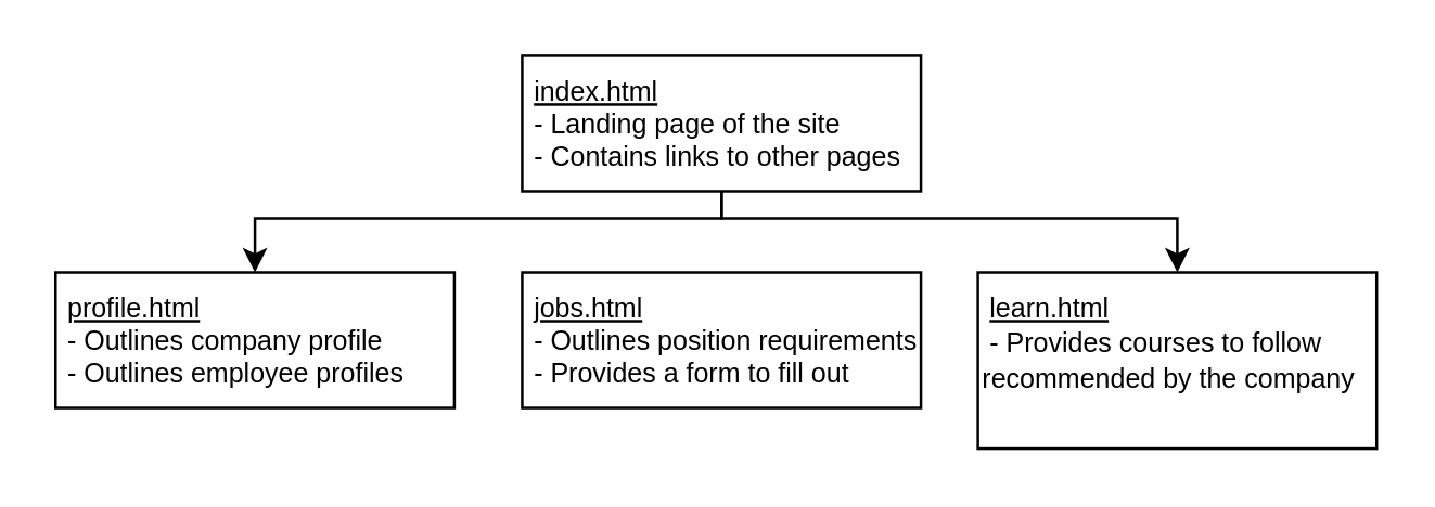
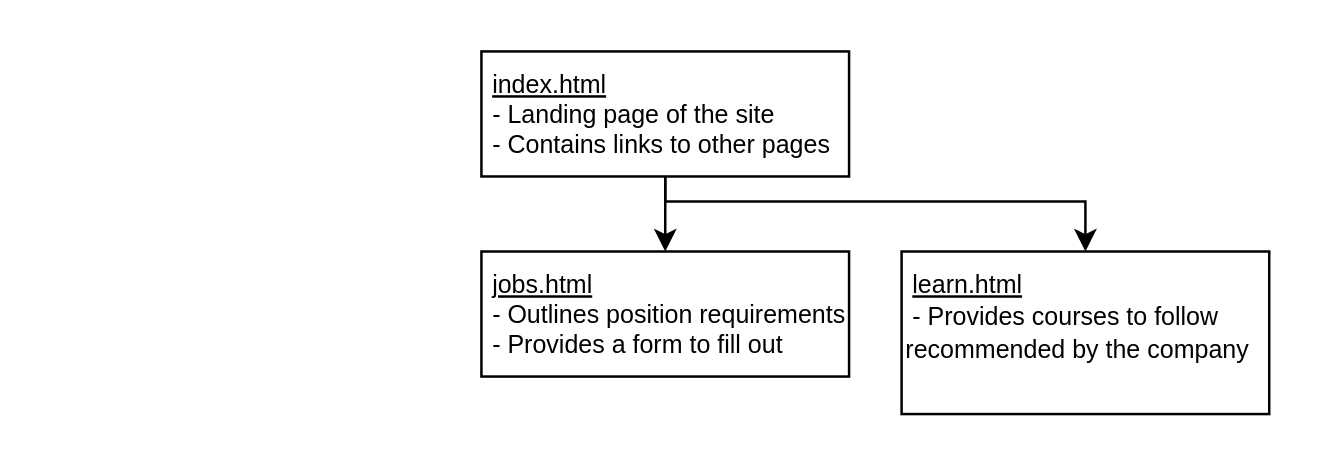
- <mxCell id="3" style="edgeStyle=orthogonalEdgeStyle;rounded=0;orthogonalLoop=1;jettySize=auto;html=1;entryX=0.5;entryY=0;entryDx=0;entryDy=0;" edge="1" parent="1" source="5" target="8"><mxGeometry relative="1" as="geometry"><Array as="points"><mxPoint x="266" y="80" /><mxPoint x="94" y="80" /></Array></mxGeometry></mxCell>
+ <mxCell id="2" value="" style="edgeStyle=orthogonalEdgeStyle;rounded=0;orthogonalLoop=1;jettySize=auto;html=1;" edge="1" parent="1" source="5" target="6"><mxGeometry relative="1" as="geometry" /></mxCell>
- <mxCell id="8" value="&lt;div style=&quot;line-height: 100%;&quot;&gt;&lt;font style=&quot;font-size: 10px; line-height: 100%;&quot;&gt;&amp;nbsp;&lt;u&gt;profile.html&lt;/u&gt;&lt;/font&gt;&lt;div&gt;&lt;font style=&quot;font-size: 10px; line-height: 100%;&quot;&gt;&amp;nbsp;- Outlines company profile&lt;/font&gt;&lt;/div&gt;&lt;div&gt;&lt;span style=&quot;font-size: 10px;&quot;&gt;&amp;nbsp;- Outlines employee profiles&lt;/span&gt;&lt;/div&gt;&lt;/div&gt;" style="rounded=0;whiteSpace=wrap;html=1;align=left;verticalAlign=top;" vertex="1" parent="1"><mxGeometry x="20" y="100" width="147" height="50" as="geometry" /></mxCell>
